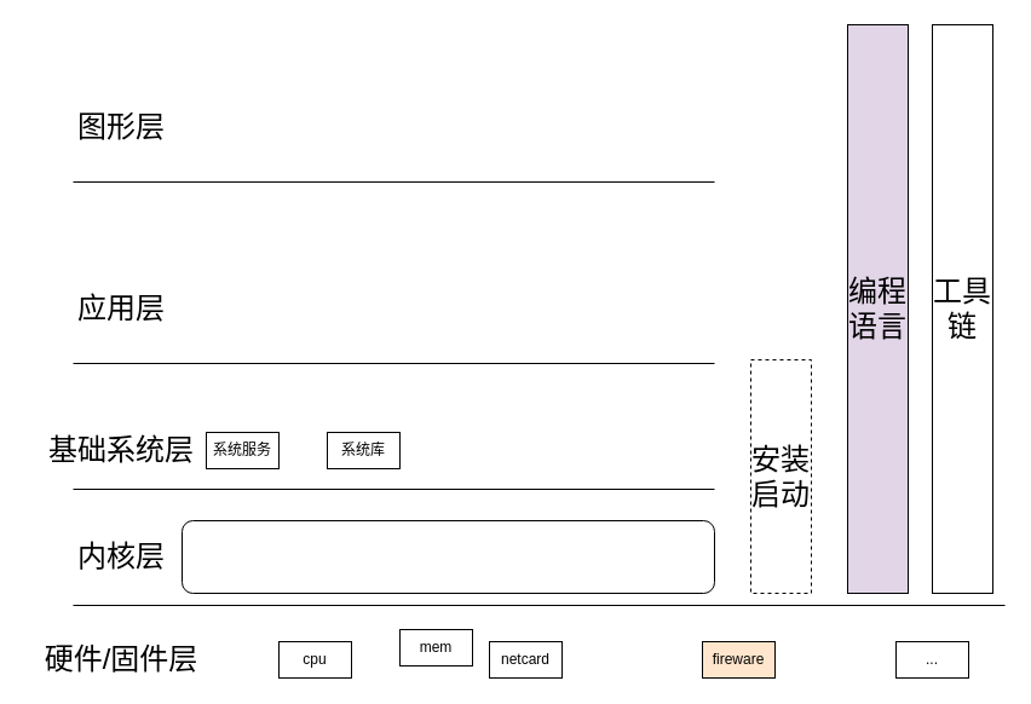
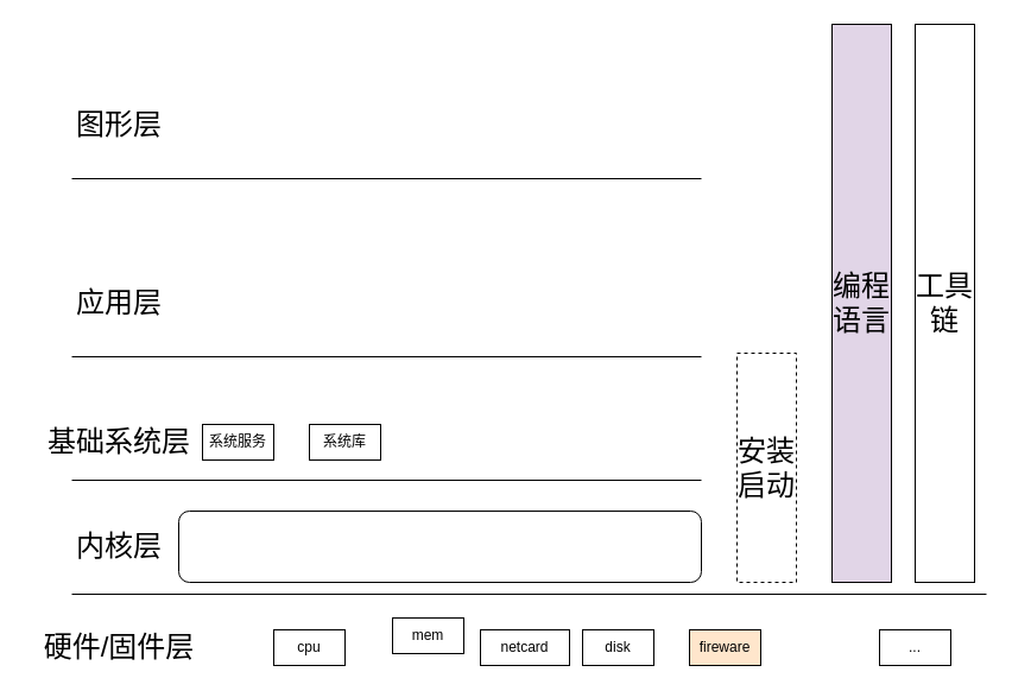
- <mxCell id="15" value="系统库" style="rounded=0;whiteSpace=wrap;html=1;" vertex="1" parent="1"><mxGeometry x="270" y="357" width="60" height="30" as="geometry" /></mxCell>
+ <mxCell id="15" value="系统库" style="rounded=0;whiteSpace=wrap;html=1;" vertex="1" parent="1"><mxGeometry x="260" y="357" width="60" height="30" as="geometry" /></mxCell>
- <mxCell id="5" value="netcard" style="rounded=0;whiteSpace=wrap;html=1;" vertex="1" parent="1"><mxGeometry x="404" y="530" width="60" height="30" as="geometry" /></mxCell>
+ <mxCell id="5" value="netcard" style="rounded=0;whiteSpace=wrap;html=1;" vertex="1" parent="1"><mxGeometry x="404" y="530" width="75" height="30" as="geometry" /></mxCell>
+ <mxCell id="6" value="disk" style="rounded=0;whiteSpace=wrap;html=1;" vertex="1" parent="1"><mxGeometry x="490" y="530" width="60" height="30" as="geometry" /></mxCell>
